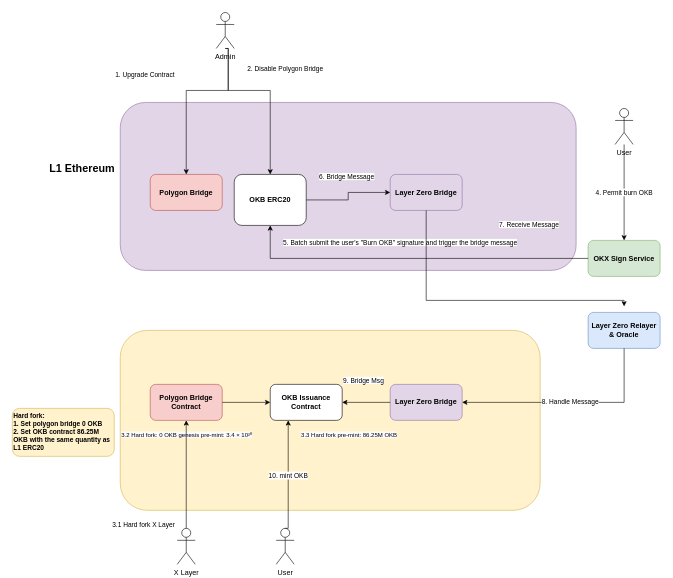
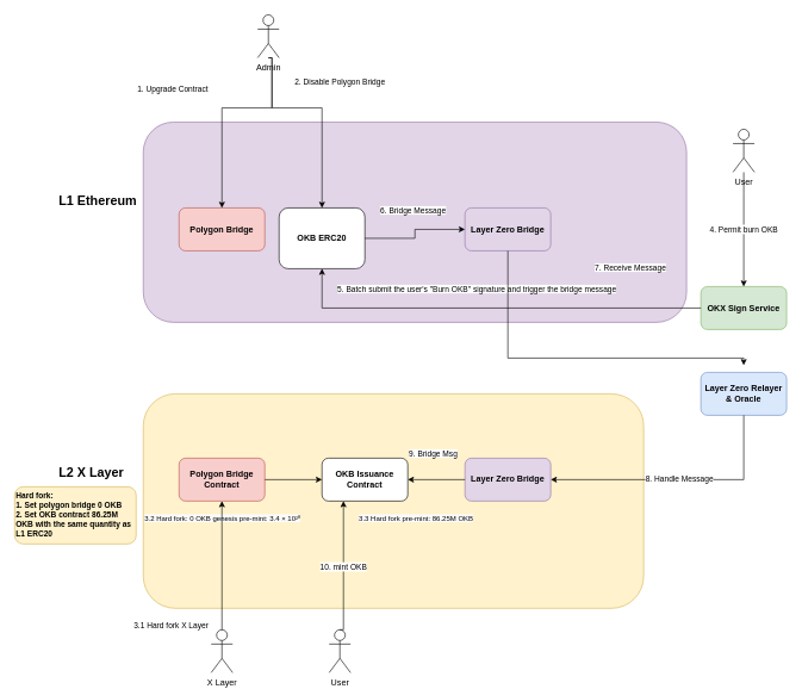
+ <mxCell id="11" value="L2 X Layer" style="text;html=1;strokeColor=none;fillColor=none;align=left;verticalAlign=middle;whiteSpace=wrap;rounded=0;fontSize=18;fontStyle=1;" parent="1" vertex="1"><mxGeometry x="80" y="640" width="120" height="40" as="geometry" /></mxCell>
